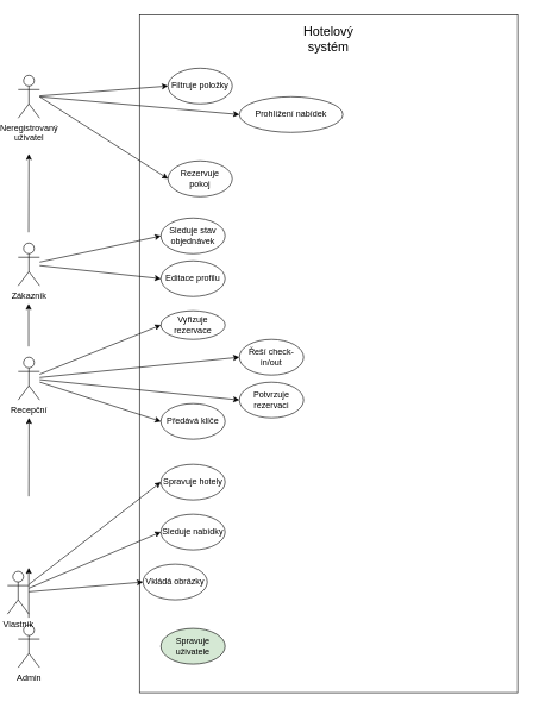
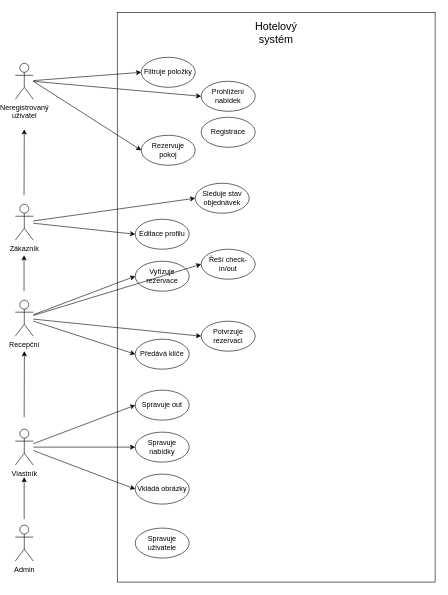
- <mxCell id="21" value="Prohlížení nabídek" style="ellipse;whiteSpace=wrap;html=1;" vertex="1" parent="1"><mxGeometry x="330" y="135" width="145" height="50" as="geometry" /></mxCell>
+ <mxCell id="21" value="Prohlížení nabídek" style="ellipse;whiteSpace=wrap;html=1;" vertex="1" parent="1"><mxGeometry x="330" y="135" width="90" height="50" as="geometry" /></mxCell>
+ <mxCell id="36" value="Registrace" style="ellipse;whiteSpace=wrap;html=1;" vertex="1" parent="1"><mxGeometry x="330" y="195" width="90" height="50" as="geometry" /></mxCell>
- <mxCell id="9" value="Sleduje stav&lt;br&gt;objednávek" style="ellipse;whiteSpace=wrap;html=1;" vertex="1" parent="1"><mxGeometry x="220" y="305" width="90" height="50" as="geometry" /></mxCell>
+ <mxCell id="9" value="Sleduje stav&lt;br&gt;objednávek" style="ellipse;whiteSpace=wrap;html=1;" vertex="1" parent="1"><mxGeometry x="320" y="305" width="90" height="50" as="geometry" /></mxCell>
- <mxCell id="12" value="Vyřizuje rezervace " style="ellipse;whiteSpace=wrap;html=1;" vertex="1" parent="1"><mxGeometry x="220" y="435" width="90" height="40" as="geometry" /></mxCell>
+ <mxCell id="12" value="Vyřizuje rezervace " style="ellipse;whiteSpace=wrap;html=1;" vertex="1" parent="1"><mxGeometry x="220" y="435" width="90" height="50" as="geometry" /></mxCell>
- <mxCell id="14" value="Řeší check-in/out" style="ellipse;whiteSpace=wrap;html=1;" vertex="1" parent="1"><mxGeometry x="330" y="475" width="90" height="50" as="geometry" /></mxCell>
+ <mxCell id="14" value="Řeší check-in/out" style="ellipse;whiteSpace=wrap;html=1;" vertex="1" parent="1"><mxGeometry x="330" y="415" width="90" height="50" as="geometry" /></mxCell>
- <mxCell id="17" value="Spravuje hotely " style="ellipse;whiteSpace=wrap;html=1;" vertex="1" parent="1"><mxGeometry x="220" y="650" width="90" height="50" as="geometry" /></mxCell>
+ <mxCell id="17" value="Spravuje out " style="ellipse;whiteSpace=wrap;html=1;" vertex="1" parent="1"><mxGeometry x="220" y="650" width="90" height="50" as="geometry" /></mxCell>
- <mxCell id="16" value="Sleduje nabídky " style="ellipse;whiteSpace=wrap;html=1;" vertex="1" parent="1"><mxGeometry x="220" y="720" width="90" height="50" as="geometry" /></mxCell>
+ <mxCell id="16" value="Spravuje nabídky " style="ellipse;whiteSpace=wrap;html=1;" vertex="1" parent="1"><mxGeometry x="220" y="720" width="90" height="50" as="geometry" /></mxCell>
- <mxCell id="18" value="&lt;div&gt;Vkládá obrázky&lt;/div&gt;" style="ellipse;whiteSpace=wrap;html=1;" vertex="1" parent="1"><mxGeometry x="195" y="790" width="90" height="50" as="geometry" /></mxCell>
+ <mxCell id="18" value="&lt;div&gt;Vkládá obrázky&lt;/div&gt;" style="ellipse;whiteSpace=wrap;html=1;" vertex="1" parent="1"><mxGeometry x="220" y="790" width="90" height="50" as="geometry" /></mxCell>
- <mxCell id="3" value="Vlastník" style="shape=umlActor;verticalLabelPosition=bottom;verticalAlign=top;html=1;outlineConnect=0;" vertex="1" parent="1"><mxGeometry x="5" y="800" width="30" height="60" as="geometry" /></mxCell>
+ <mxCell id="3" value="Vlastník" style="shape=umlActor;verticalLabelPosition=bottom;verticalAlign=top;html=1;outlineConnect=0;" vertex="1" parent="1"><mxGeometry x="20" y="715" width="30" height="60" as="geometry" /></mxCell>
- <mxCell id="32" value="Spravuje uživatele " style="ellipse;whiteSpace=wrap;html=1;fillColor=#d5e8d4;" vertex="1" parent="1"><mxGeometry x="220" y="880" width="90" height="50" as="geometry" /></mxCell>
+ <mxCell id="32" value="Spravuje uživatele " style="ellipse;whiteSpace=wrap;html=1;" vertex="1" parent="1"><mxGeometry x="220" y="880" width="90" height="50" as="geometry" /></mxCell>
